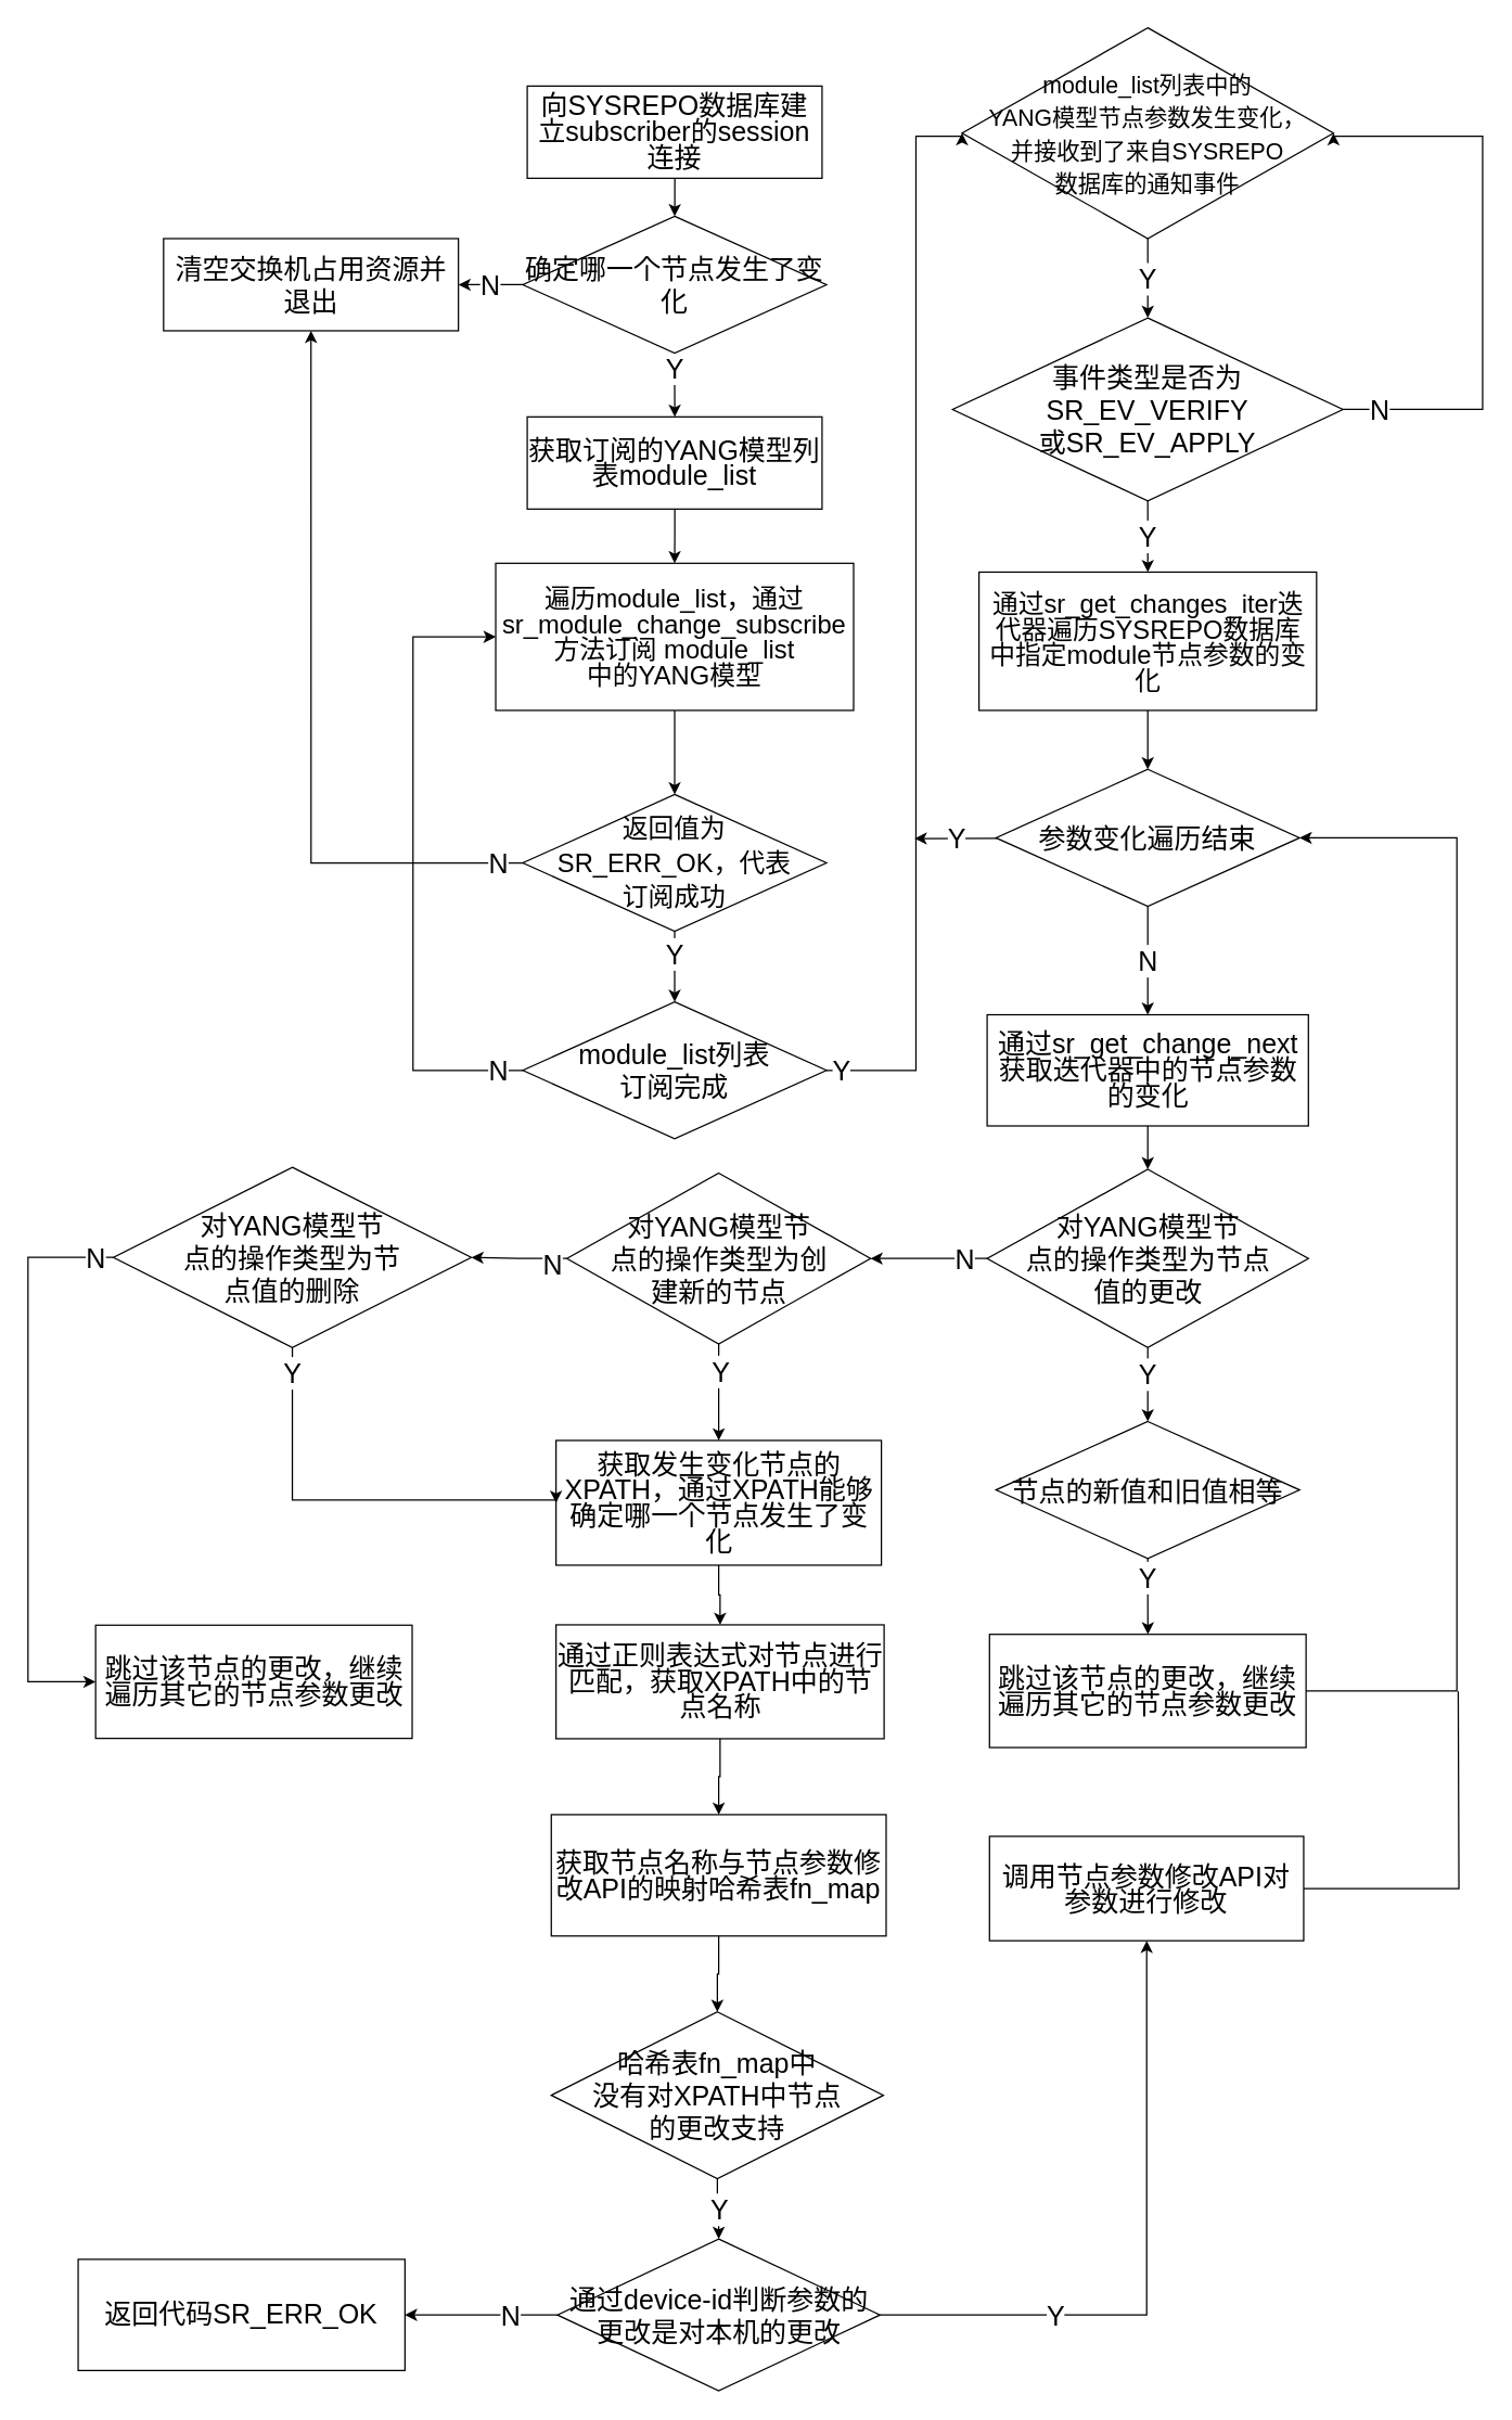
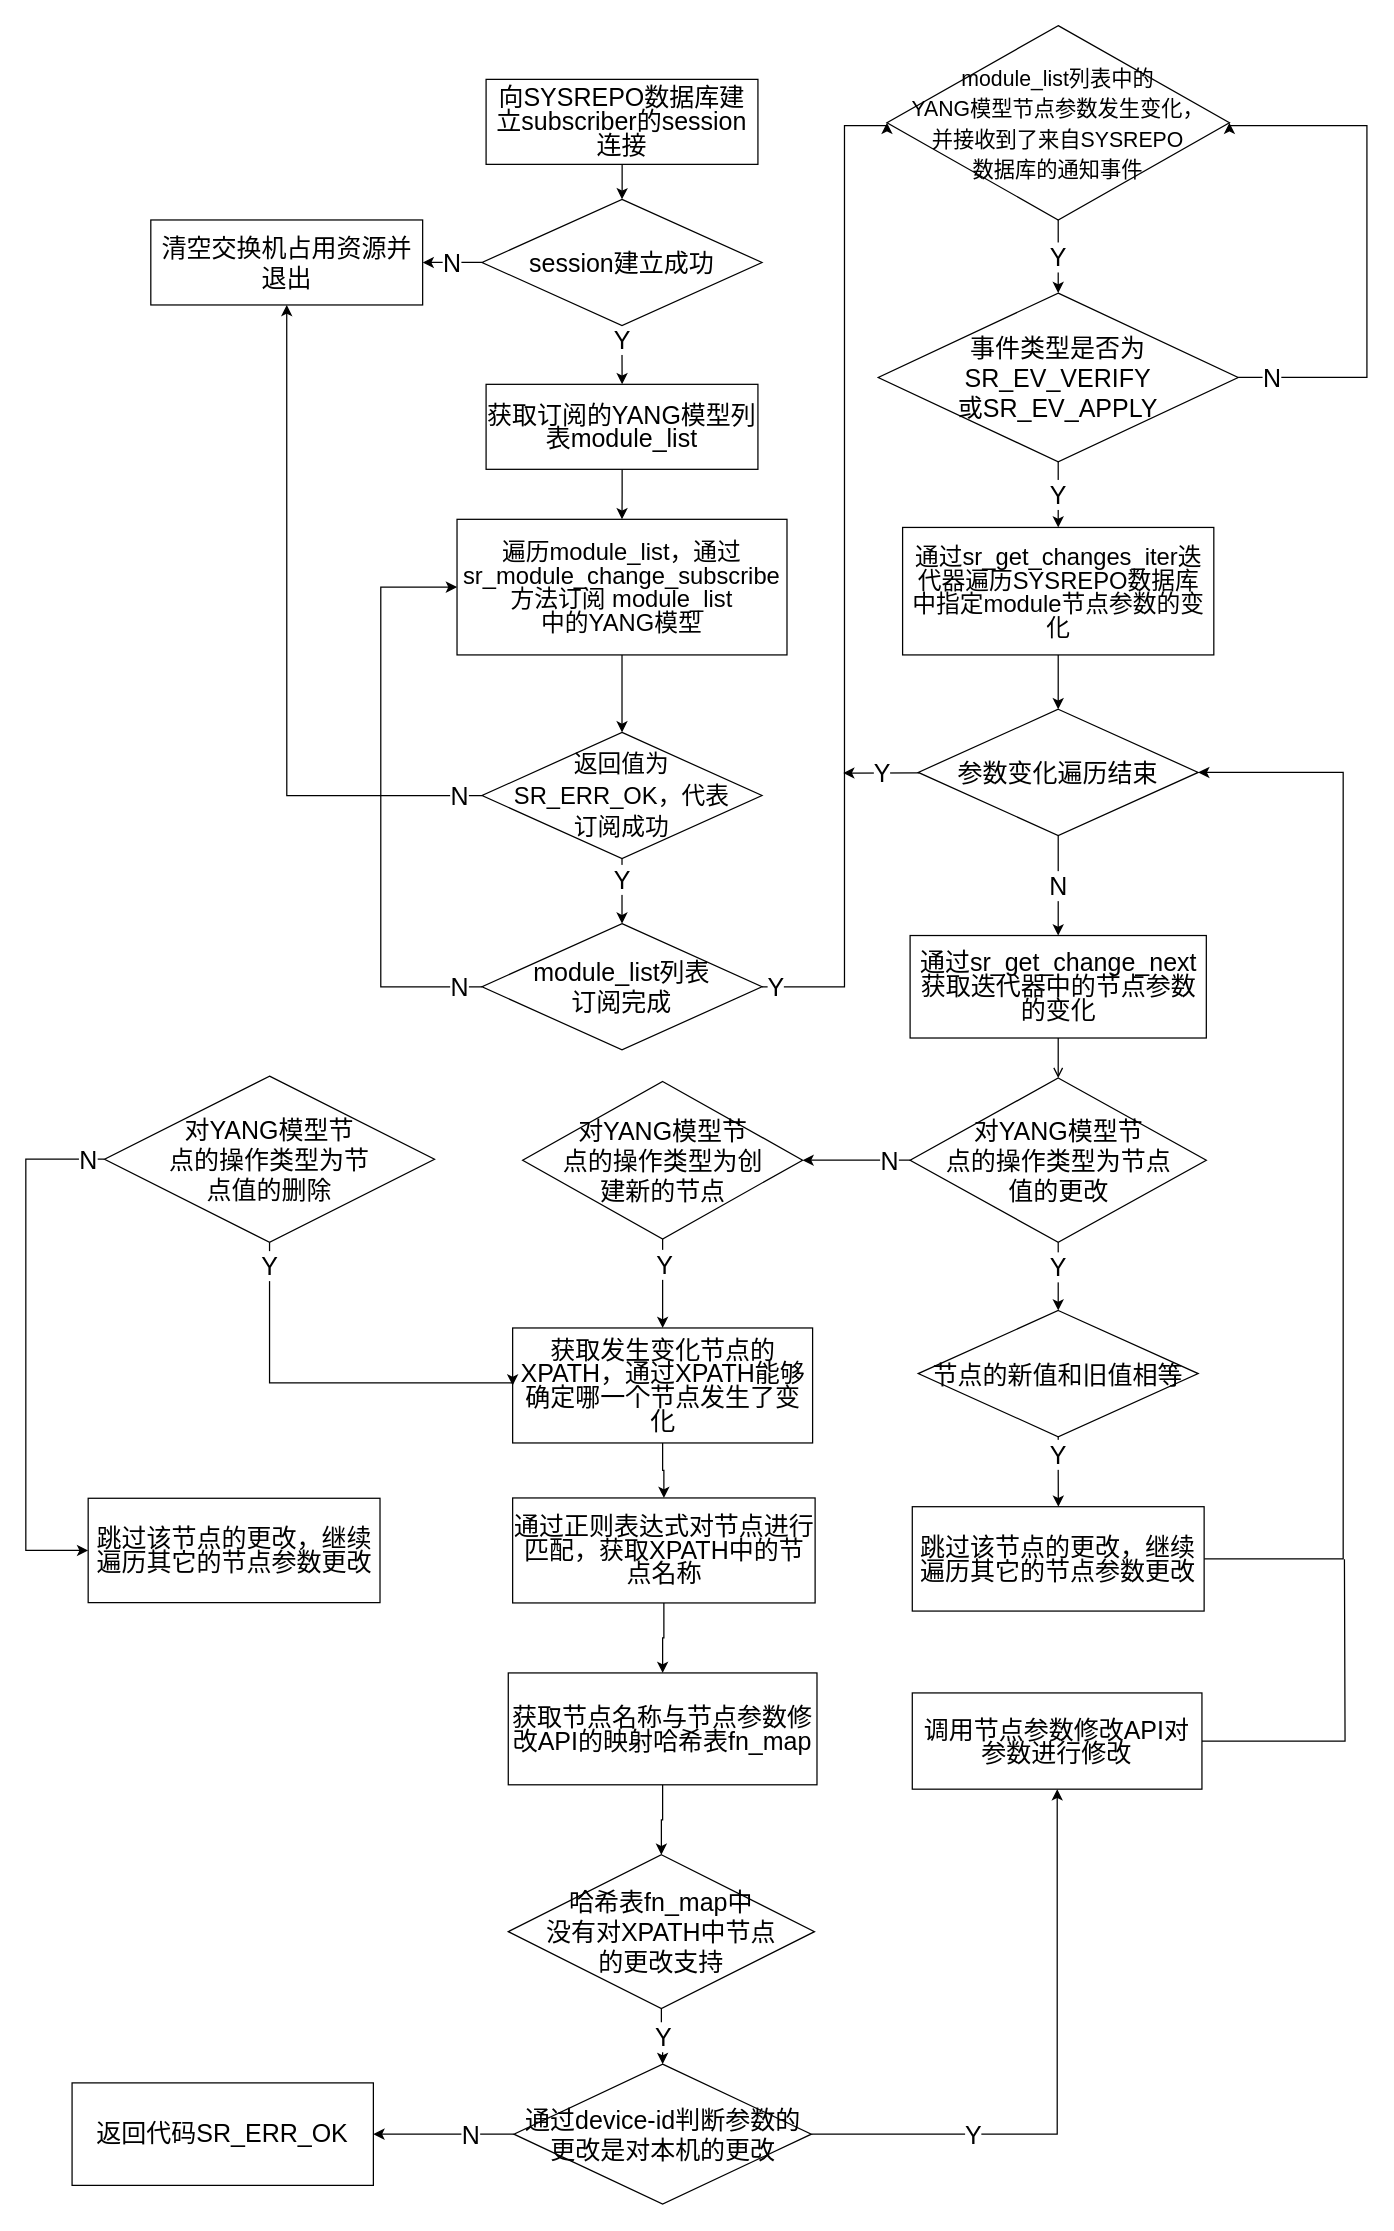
- <mxCell id="6" value="确定哪一个节点发生了变化" style="rhombus;whiteSpace=wrap;html=1;fontSize=20;fontFamily=Helvetica;" vertex="1" parent="1"><mxGeometry x="385" y="159" width="224" height="101" as="geometry" /></mxCell>
+ <mxCell id="6" value="session建立成功" style="rhombus;whiteSpace=wrap;html=1;fontSize=20;fontFamily=Helvetica;" vertex="1" parent="1"><mxGeometry x="385" y="159" width="224" height="101" as="geometry" /></mxCell>
- <mxCell id="56" value="" style="edgeStyle=orthogonalEdgeStyle;rounded=0;orthogonalLoop=1;jettySize=auto;html=1;fontSize=20;endArrow=classic;endFill=1;fontFamily=Helvetica;entryX=0.5;entryY=0;entryDx=0;entryDy=0;exitX=0.5;exitY=1;exitDx=0;exitDy=0;" edge="1" parent="1" source="31" target="39"><mxGeometry x="-0.597" relative="1" as="geometry"><mxPoint x="779" y="870" as="sourcePoint" /><mxPoint x="451.881" y="1042.824" as="targetPoint" /><mxPoint as="offset" /></mxGeometry></mxCell>
+ <mxCell id="56" value="" style="edgeStyle=orthogonalEdgeStyle;rounded=0;orthogonalLoop=1;jettySize=auto;html=1;fontSize=20;endArrow=open;endFill=1;fontFamily=Helvetica;entryX=0.5;entryY=0;entryDx=0;entryDy=0;exitX=0.5;exitY=1;exitDx=0;exitDy=0;" edge="1" parent="1" source="31" target="39"><mxGeometry x="-0.597" relative="1" as="geometry"><mxPoint x="779" y="870" as="sourcePoint" /><mxPoint x="451.881" y="1042.824" as="targetPoint" /><mxPoint as="offset" /></mxGeometry></mxCell>
- <mxCell id="41" value="N" style="edgeStyle=orthogonalEdgeStyle;rounded=0;orthogonalLoop=1;jettySize=auto;html=1;fontFamily=Helvetica;fontSize=20;fontColor=#000000;endArrow=classic;endFill=1;" edge="1" parent="1" source="42" target="36"><mxGeometry x="-0.66" y="4" relative="1" as="geometry"><mxPoint x="1" as="offset" /></mxGeometry></mxCell>
